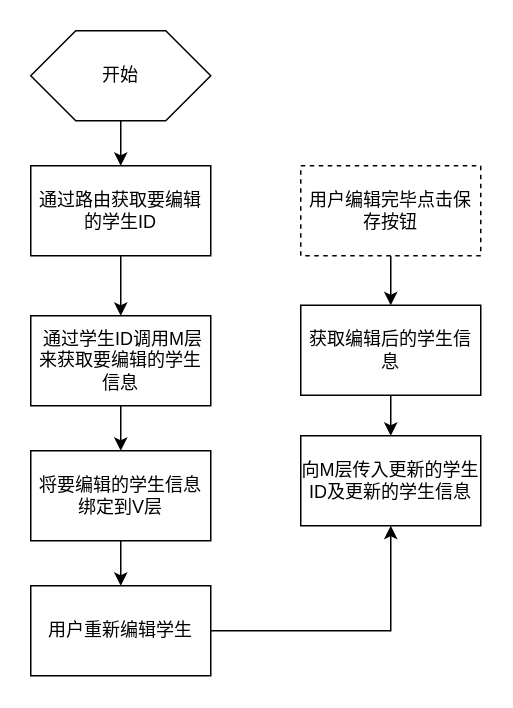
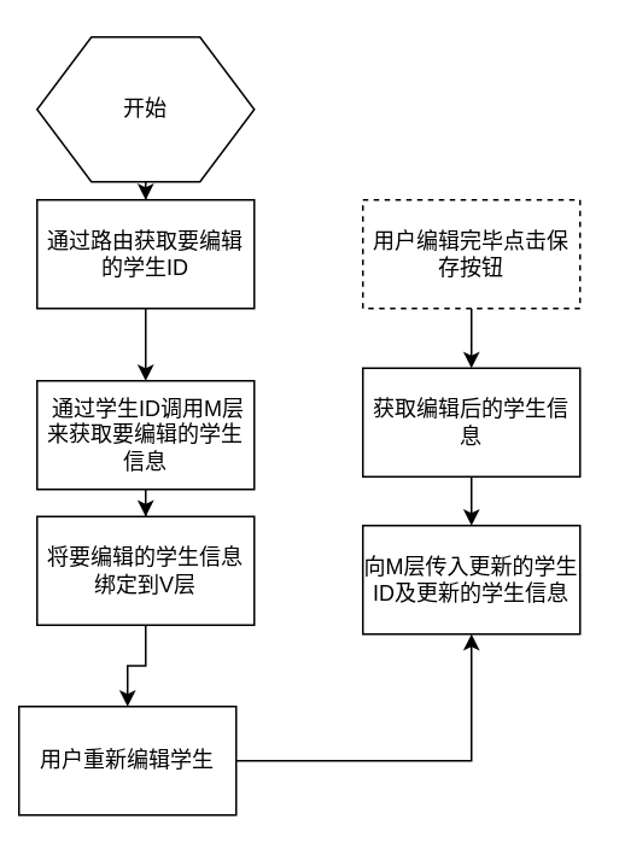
- <mxCell id="3" value="开始" style="shape=hexagon;perimeter=hexagonPerimeter2;whiteSpace=wrap;html=1;" vertex="1" parent="1"><mxGeometry x="20" y="20" width="120" height="60" as="geometry" /></mxCell>
+ <mxCell id="3" value="开始" style="shape=hexagon;perimeter=hexagonPerimeter2;whiteSpace=wrap;html=1;" vertex="1" parent="1"><mxGeometry x="20" y="20" width="120" height="80" as="geometry" /></mxCell>
- <mxCell id="9" value="将要编辑的学生信息绑定到V层" style="rounded=0;whiteSpace=wrap;html=1;" vertex="1" parent="1"><mxGeometry x="20" y="300" width="120" height="60" as="geometry" /></mxCell>
+ <mxCell id="9" value="将要编辑的学生信息绑定到V层" style="rounded=0;whiteSpace=wrap;html=1;" vertex="1" parent="1"><mxGeometry x="20" y="285" width="120" height="60" as="geometry" /></mxCell>
- <mxCell id="11" value="用户重新编辑学生" style="rounded=0;whiteSpace=wrap;html=1;" vertex="1" parent="1"><mxGeometry x="20" y="390" width="120" height="60" as="geometry" /></mxCell>
+ <mxCell id="11" value="用户重新编辑学生" style="rounded=0;whiteSpace=wrap;html=1;" vertex="1" parent="1"><mxGeometry x="10" y="390" width="120" height="60" as="geometry" /></mxCell>
